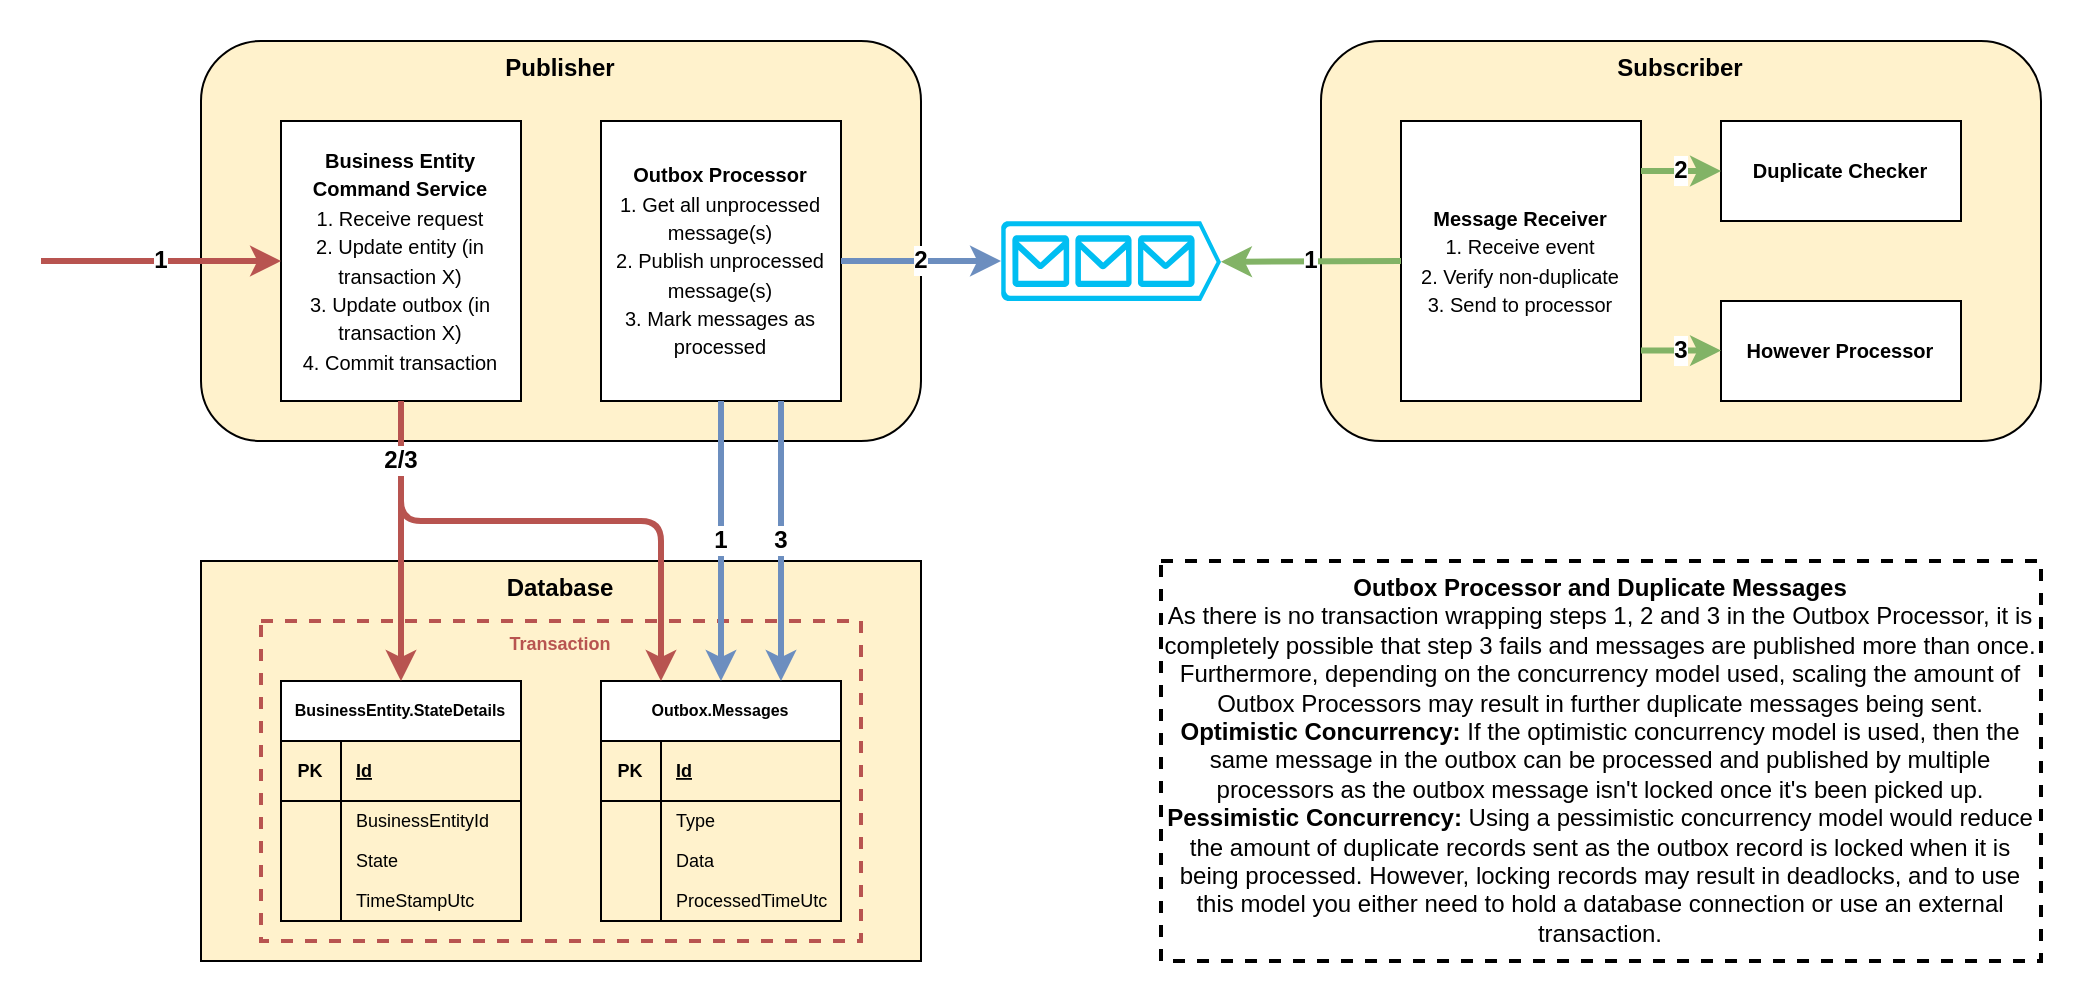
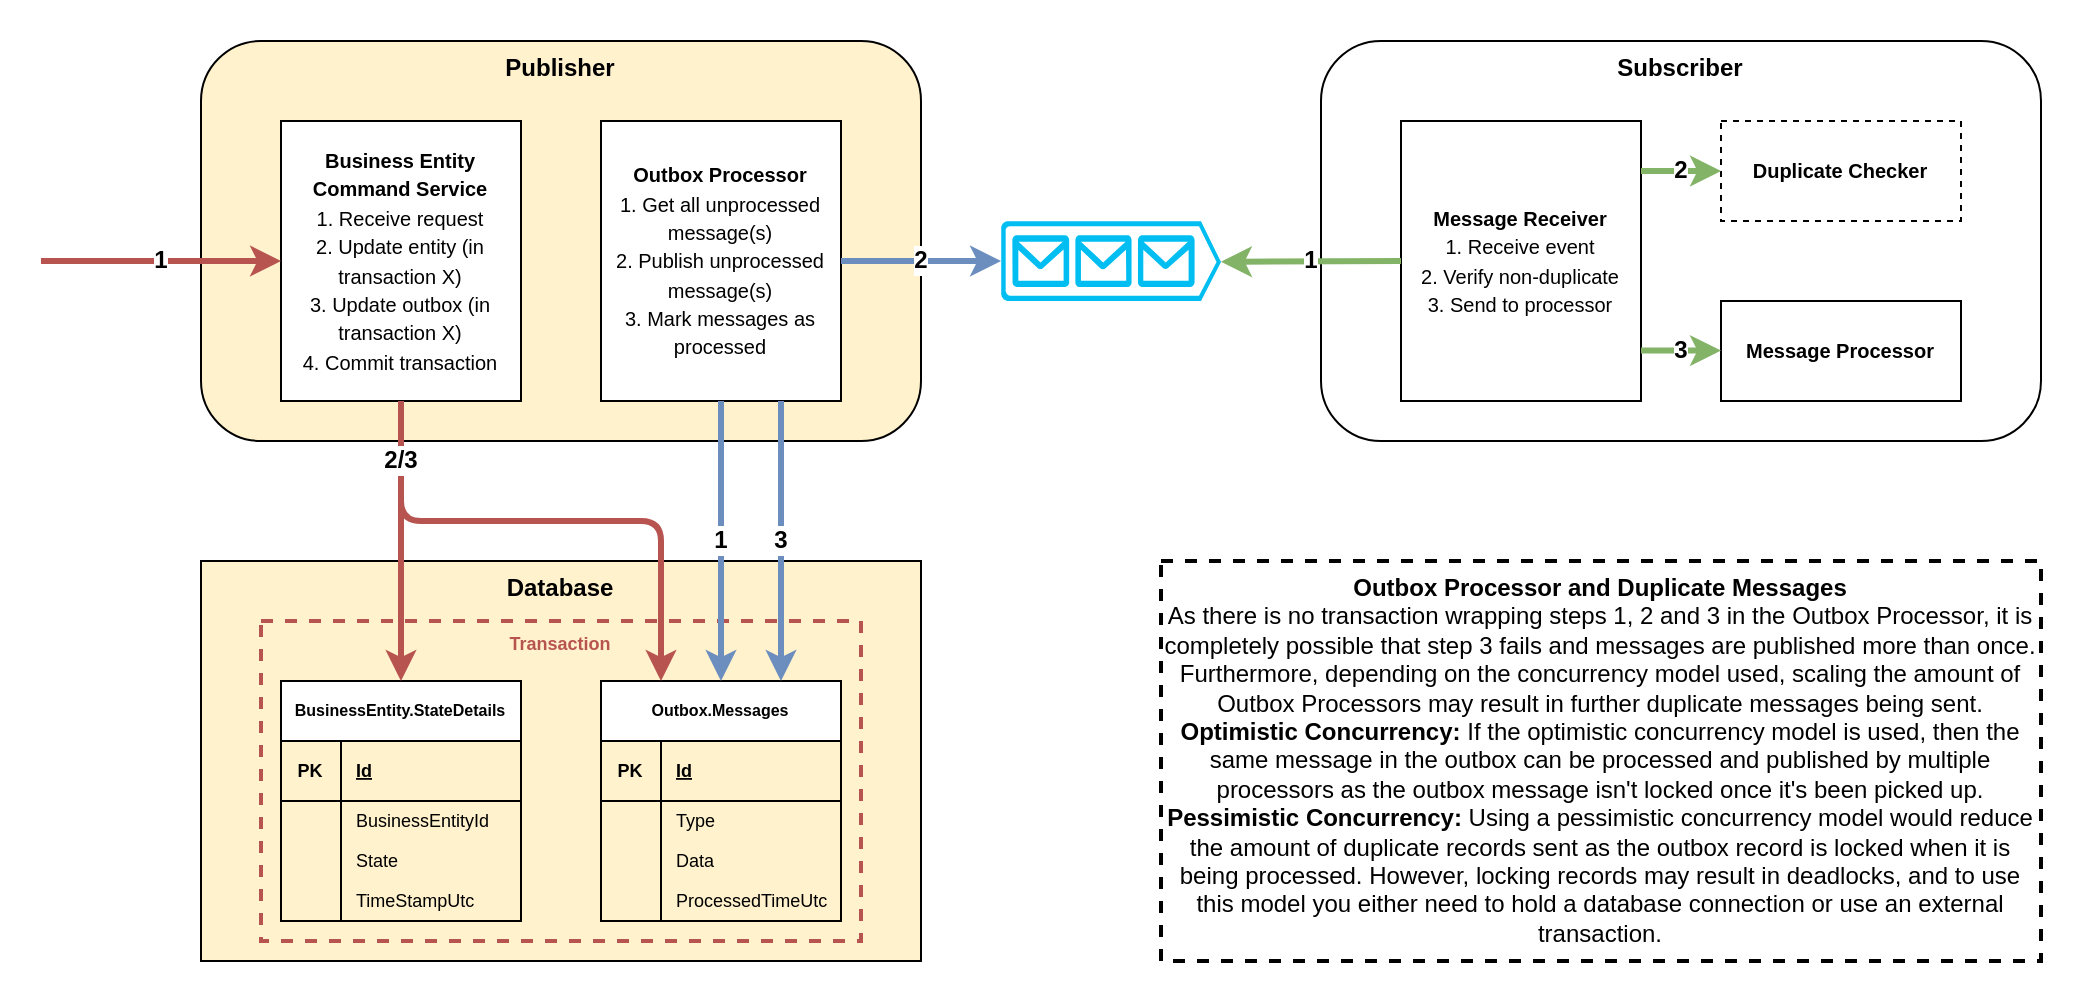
- <mxCell id="44" value="&lt;span style=&quot;font-size: 10px&quot;&gt;&lt;b&gt;Duplicate Checker&lt;/b&gt;&lt;/span&gt;" style="rounded=0;whiteSpace=wrap;html=1;" parent="1" vertex="1"><mxGeometry x="860" y="60" width="120" height="50" as="geometry" /></mxCell>
+ <mxCell id="44" value="&lt;span style=&quot;font-size: 10px&quot;&gt;&lt;b&gt;Duplicate Checker&lt;/b&gt;&lt;/span&gt;" style="rounded=0;whiteSpace=wrap;html=1;dashed=1;" parent="1" vertex="1"><mxGeometry x="860" y="60" width="120" height="50" as="geometry" /></mxCell>
- <mxCell id="41" value="&lt;b&gt;Subscriber&lt;/b&gt;" style="rounded=1;whiteSpace=wrap;html=1;verticalAlign=top;fillColor=#fff2cc;" parent="1" vertex="1"><mxGeometry x="660" y="20" width="360" height="200" as="geometry" /></mxCell>
+ <mxCell id="41" value="&lt;b&gt;Subscriber&lt;/b&gt;" style="rounded=1;whiteSpace=wrap;html=1;verticalAlign=top;" parent="1" vertex="1"><mxGeometry x="660" y="20" width="360" height="200" as="geometry" /></mxCell>
- <mxCell id="43" value="&lt;span style=&quot;font-size: 10px&quot;&gt;&lt;b&gt;However Processor&lt;/b&gt;&lt;/span&gt;" style="rounded=0;whiteSpace=wrap;html=1;" parent="1" vertex="1"><mxGeometry x="860" y="150" width="120" height="50" as="geometry" /></mxCell>
+ <mxCell id="43" value="&lt;span style=&quot;font-size: 10px&quot;&gt;&lt;b&gt;Message Processor&lt;/b&gt;&lt;/span&gt;" style="rounded=0;whiteSpace=wrap;html=1;" parent="1" vertex="1"><mxGeometry x="860" y="150" width="120" height="50" as="geometry" /></mxCell>
